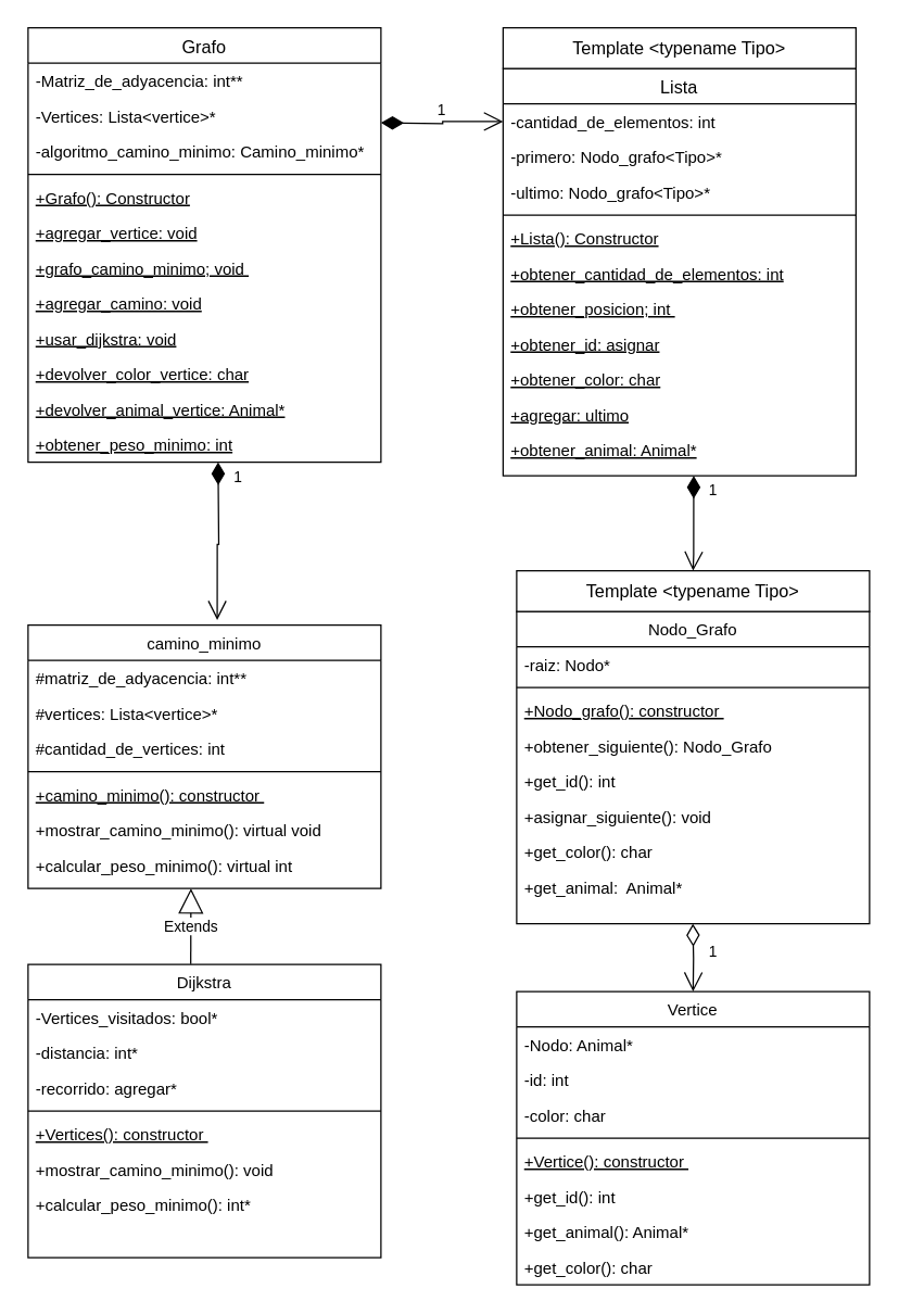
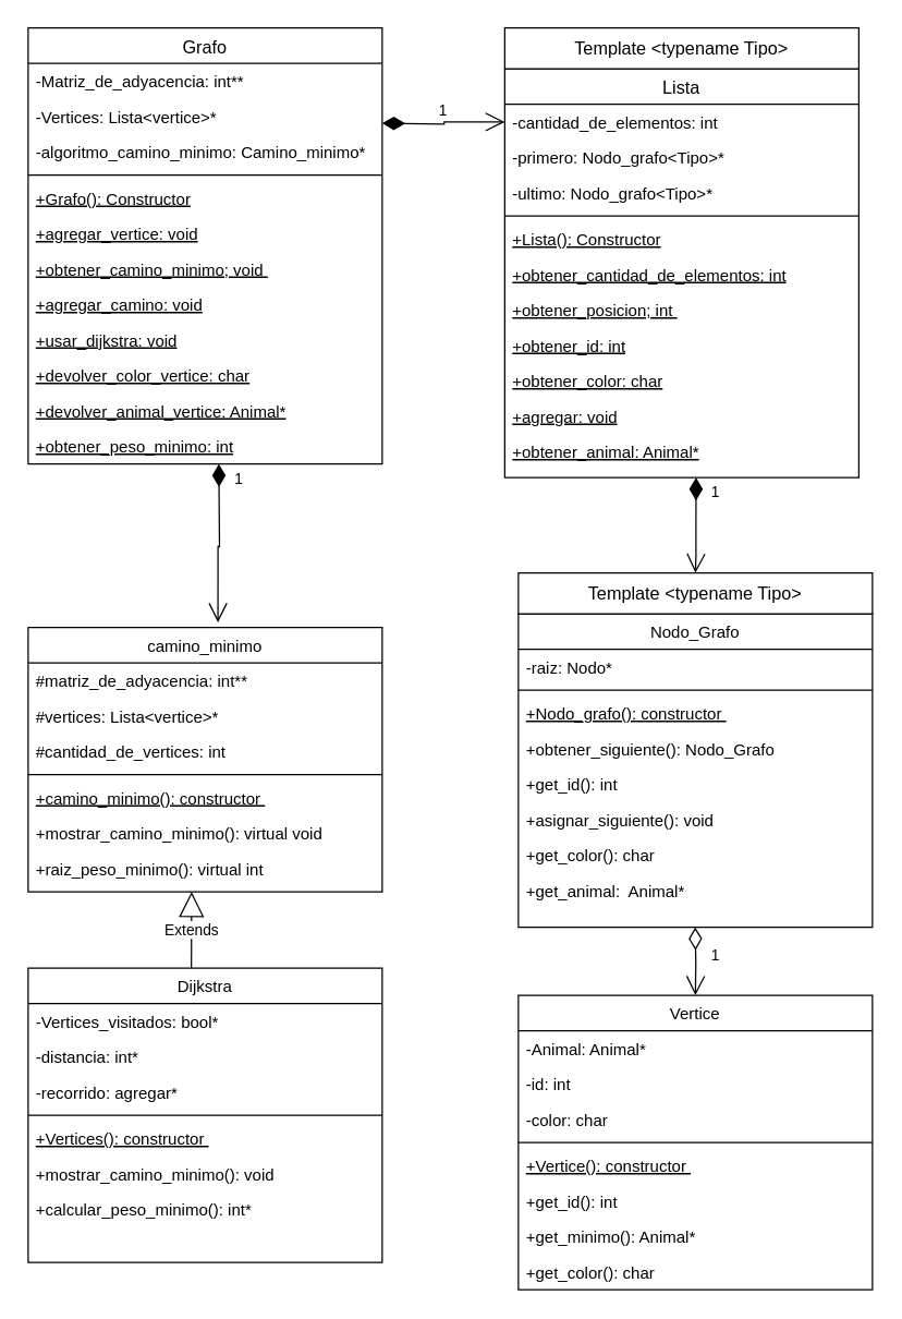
- <mxCell id="9" value="+grafo_camino_minimo; void " style="text;align=left;verticalAlign=top;spacingLeft=4;spacingRight=4;overflow=hidden;rotatable=0;points=[[0,0.5],[1,0.5]];portConstraint=eastwest;fontStyle=4" parent="2" vertex="1"><mxGeometry y="164" width="260" height="26" as="geometry" /></mxCell>
+ <mxCell id="9" value="+obtener_camino_minimo; void " style="text;align=left;verticalAlign=top;spacingLeft=4;spacingRight=4;overflow=hidden;rotatable=0;points=[[0,0.5],[1,0.5]];portConstraint=eastwest;fontStyle=4" parent="2" vertex="1"><mxGeometry y="164" width="260" height="26" as="geometry" /></mxCell>
- <mxCell id="33" value="+obtener_id: asignar" style="text;align=left;verticalAlign=top;spacingLeft=4;spacingRight=4;overflow=hidden;rotatable=0;points=[[0,0.5],[1,0.5]];portConstraint=eastwest;fontStyle=4" parent="25" vertex="1"><mxGeometry y="190" width="260" height="26" as="geometry" /></mxCell>
+ <mxCell id="33" value="+obtener_id: int" style="text;align=left;verticalAlign=top;spacingLeft=4;spacingRight=4;overflow=hidden;rotatable=0;points=[[0,0.5],[1,0.5]];portConstraint=eastwest;fontStyle=4" parent="25" vertex="1"><mxGeometry y="190" width="260" height="26" as="geometry" /></mxCell>
- <mxCell id="35" value="+agregar: ultimo" style="text;align=left;verticalAlign=top;spacingLeft=4;spacingRight=4;overflow=hidden;rotatable=0;points=[[0,0.5],[1,0.5]];portConstraint=eastwest;fontStyle=4" parent="25" vertex="1"><mxGeometry y="242" width="260" height="26" as="geometry" /></mxCell>
+ <mxCell id="35" value="+agregar: void" style="text;align=left;verticalAlign=top;spacingLeft=4;spacingRight=4;overflow=hidden;rotatable=0;points=[[0,0.5],[1,0.5]];portConstraint=eastwest;fontStyle=4" parent="25" vertex="1"><mxGeometry y="242" width="260" height="26" as="geometry" /></mxCell>
- <mxCell id="54" value="+calcular_peso_minimo(): virtual int" style="text;align=left;verticalAlign=top;spacingLeft=4;spacingRight=4;overflow=hidden;rotatable=0;points=[[0,0.5],[1,0.5]];portConstraint=eastwest;" parent="47" vertex="1"><mxGeometry y="164" width="260" height="26" as="geometry" /></mxCell>
+ <mxCell id="54" value="+raiz_peso_minimo(): virtual int" style="text;align=left;verticalAlign=top;spacingLeft=4;spacingRight=4;overflow=hidden;rotatable=0;points=[[0,0.5],[1,0.5]];portConstraint=eastwest;" parent="47" vertex="1"><mxGeometry y="164" width="260" height="26" as="geometry" /></mxCell>
- <mxCell id="39" value="-Nodo: Animal*" style="text;align=left;verticalAlign=top;spacingLeft=4;spacingRight=4;overflow=hidden;rotatable=0;points=[[0,0.5],[1,0.5]];portConstraint=eastwest;" parent="38" vertex="1"><mxGeometry y="26" width="260" height="26" as="geometry" /></mxCell>
+ <mxCell id="39" value="-Animal: Animal*" style="text;align=left;verticalAlign=top;spacingLeft=4;spacingRight=4;overflow=hidden;rotatable=0;points=[[0,0.5],[1,0.5]];portConstraint=eastwest;" parent="38" vertex="1"><mxGeometry y="26" width="260" height="26" as="geometry" /></mxCell>
- <mxCell id="45" value="+get_animal(): Animal*" style="text;align=left;verticalAlign=top;spacingLeft=4;spacingRight=4;overflow=hidden;rotatable=0;points=[[0,0.5],[1,0.5]];portConstraint=eastwest;" parent="38" vertex="1"><mxGeometry y="164" width="260" height="26" as="geometry" /></mxCell>
+ <mxCell id="45" value="+get_minimo(): Animal*" style="text;align=left;verticalAlign=top;spacingLeft=4;spacingRight=4;overflow=hidden;rotatable=0;points=[[0,0.5],[1,0.5]];portConstraint=eastwest;" parent="38" vertex="1"><mxGeometry y="164" width="260" height="26" as="geometry" /></mxCell>
